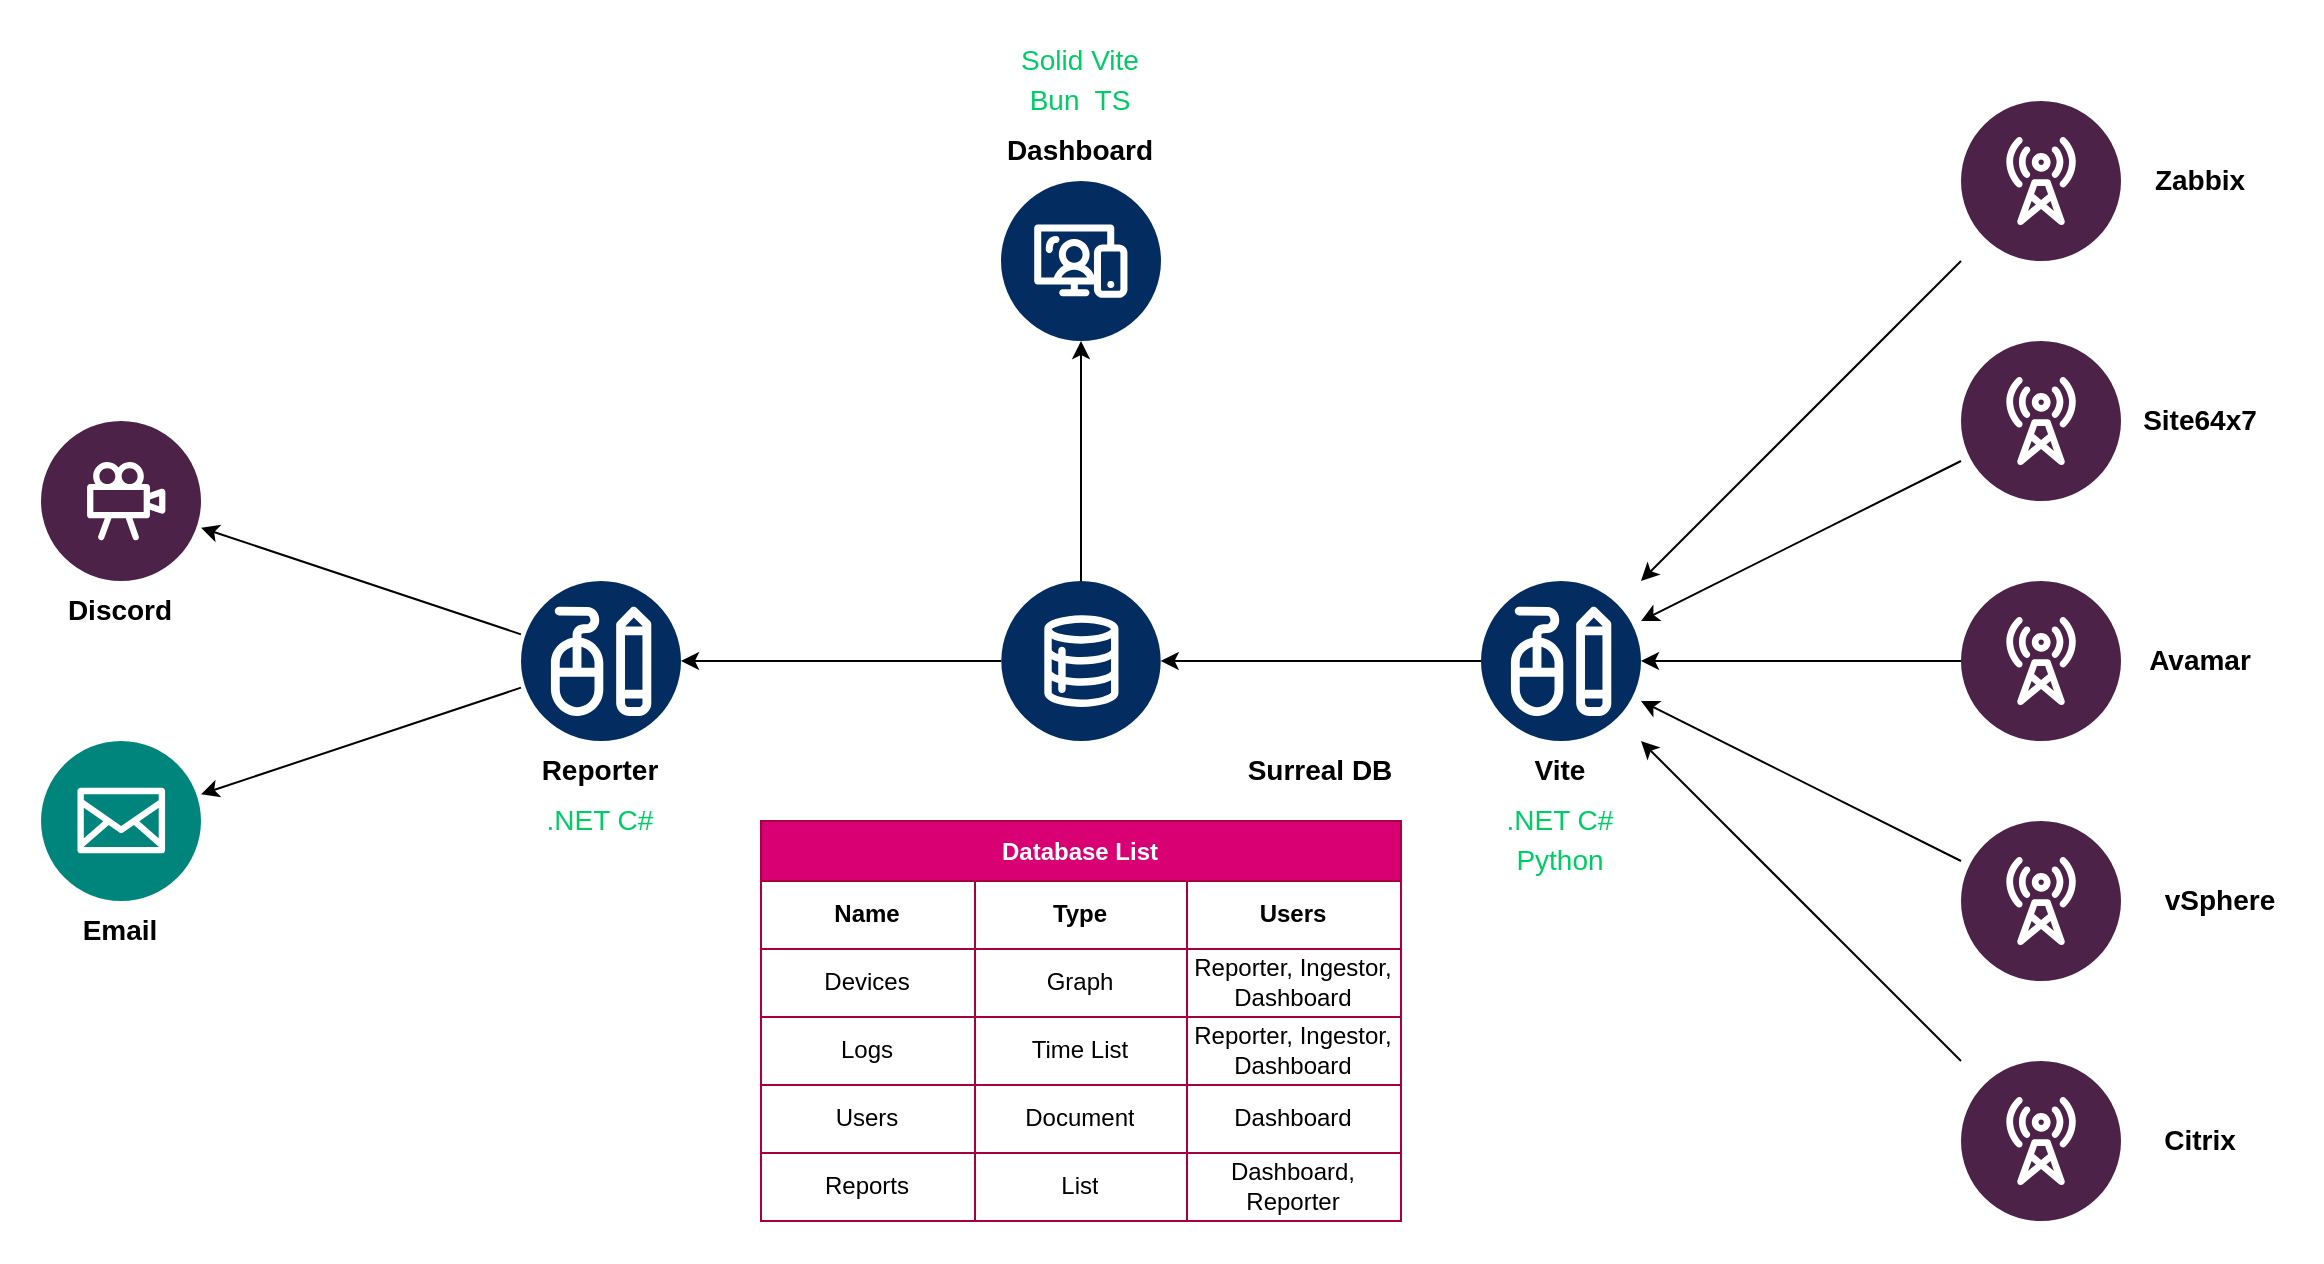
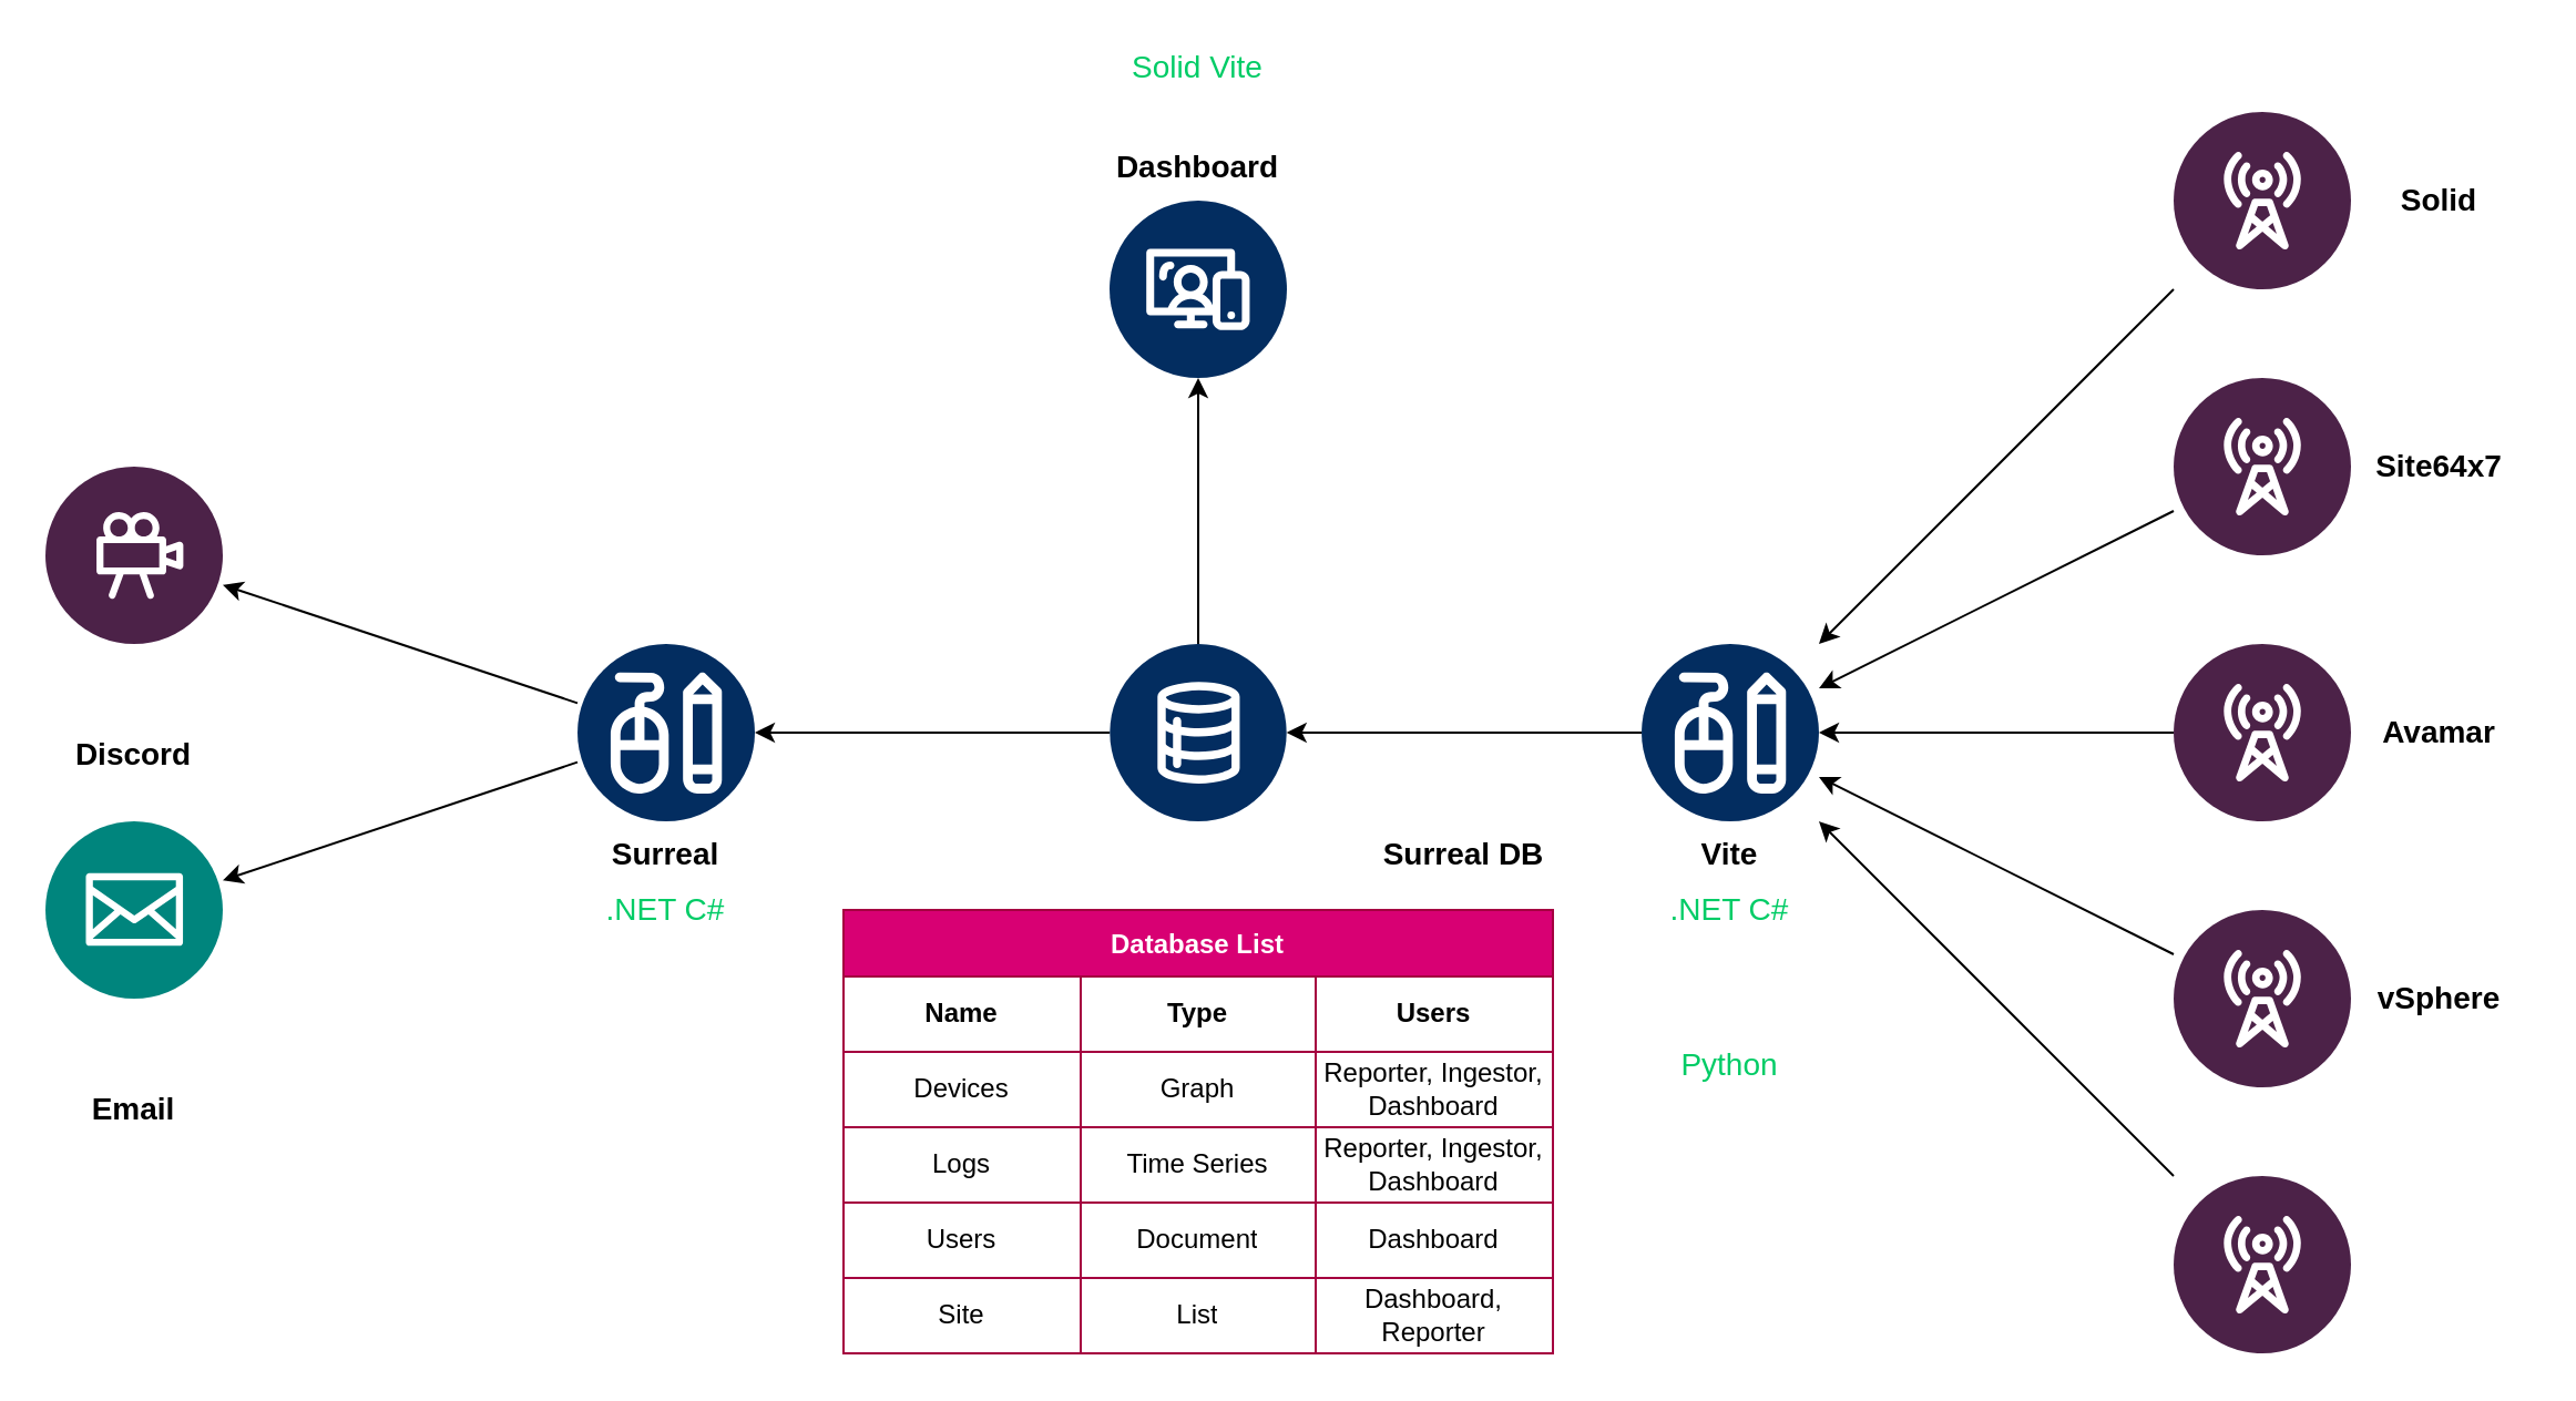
- <mxCell id="37" value="&lt;font style=&quot;font-size: 14px; color: rgb(0, 204, 102);&quot;&gt;Bun&amp;nbsp; TS&lt;/font&gt;" style="text;html=1;align=center;verticalAlign=middle;whiteSpace=wrap;rounded=0;fontColor=#00CC66;" parent="1" vertex="1"><mxGeometry x="500" y="40" width="80" height="20" as="geometry" /></mxCell>
- <mxCell id="25" value="&lt;font style=&quot;font-size: 14px;&quot;&gt;&lt;b&gt;Zabbix&lt;/b&gt;&lt;/font&gt;" style="text;html=1;align=center;verticalAlign=middle;whiteSpace=wrap;rounded=0;" parent="1" vertex="1"><mxGeometry x="1060" y="75" width="80" height="30" as="geometry" /></mxCell>
+ <mxCell id="25" value="&lt;font style=&quot;font-size: 14px;&quot;&gt;&lt;b&gt;Solid&lt;/b&gt;&lt;/font&gt;" style="text;html=1;align=center;verticalAlign=middle;whiteSpace=wrap;rounded=0;" parent="1" vertex="1"><mxGeometry x="1060" y="75" width="80" height="30" as="geometry" /></mxCell>
- <mxCell id="26" value="&lt;font style=&quot;font-size: 14px;&quot;&gt;&lt;b&gt;Discord&lt;/b&gt;&lt;/font&gt;" style="text;html=1;align=center;verticalAlign=middle;whiteSpace=wrap;rounded=0;" parent="1" vertex="1"><mxGeometry x="20" y="290" width="80" height="30" as="geometry" /></mxCell>
+ <mxCell id="26" value="&lt;font style=&quot;font-size: 14px;&quot;&gt;&lt;b&gt;Discord&lt;/b&gt;&lt;/font&gt;" style="text;html=1;align=center;verticalAlign=middle;whiteSpace=wrap;rounded=0;" parent="1" vertex="1"><mxGeometry x="20" y="325" width="80" height="30" as="geometry" /></mxCell>
- <mxCell id="27" value="&lt;font style=&quot;font-size: 14px;&quot;&gt;&lt;b&gt;Reporter&lt;/b&gt;&lt;/font&gt;" style="text;html=1;align=center;verticalAlign=middle;whiteSpace=wrap;rounded=0;" parent="1" vertex="1"><mxGeometry x="260" y="370" width="80" height="30" as="geometry" /></mxCell>
+ <mxCell id="27" value="&lt;font style=&quot;font-size: 14px;&quot;&gt;&lt;b&gt;Surreal&lt;/b&gt;&lt;/font&gt;" style="text;html=1;align=center;verticalAlign=middle;whiteSpace=wrap;rounded=0;" parent="1" vertex="1"><mxGeometry x="260" y="370" width="80" height="30" as="geometry" /></mxCell>
- <mxCell id="36" value="&lt;font style=&quot;font-size: 14px; color: rgb(0, 204, 102);&quot;&gt;Python&lt;/font&gt;" style="text;html=1;align=center;verticalAlign=middle;whiteSpace=wrap;rounded=0;fontColor=#00CC66;" parent="1" vertex="1"><mxGeometry x="740" y="420" width="80" height="20" as="geometry" /></mxCell>
+ <mxCell id="36" value="&lt;font style=&quot;font-size: 14px; color: rgb(0, 204, 102);&quot;&gt;Python&lt;/font&gt;" style="text;html=1;align=center;verticalAlign=middle;whiteSpace=wrap;rounded=0;fontColor=#00CC66;" parent="1" vertex="1"><mxGeometry x="740" y="470" width="80" height="20" as="geometry" /></mxCell>
- <mxCell id="31" value="&lt;font style=&quot;font-size: 14px;&quot;&gt;&lt;b&gt;vSphere&lt;/b&gt;&lt;/font&gt;" style="text;html=1;align=center;verticalAlign=middle;whiteSpace=wrap;rounded=0;" parent="1" vertex="1"><mxGeometry x="1070" y="435" width="80" height="30" as="geometry" /></mxCell>
+ <mxCell id="31" value="&lt;font style=&quot;font-size: 14px;&quot;&gt;&lt;b&gt;vSphere&lt;/b&gt;&lt;/font&gt;" style="text;html=1;align=center;verticalAlign=middle;whiteSpace=wrap;rounded=0;" parent="1" vertex="1"><mxGeometry x="1060" y="435" width="80" height="30" as="geometry" /></mxCell>
- <mxCell id="28" value="&lt;font style=&quot;font-size: 14px;&quot;&gt;&lt;b&gt;Email&lt;/b&gt;&lt;/font&gt;" style="text;html=1;align=center;verticalAlign=middle;whiteSpace=wrap;rounded=0;" parent="1" vertex="1"><mxGeometry x="20" y="450" width="80" height="30" as="geometry" /></mxCell>
+ <mxCell id="28" value="&lt;font style=&quot;font-size: 14px;&quot;&gt;&lt;b&gt;Email&lt;/b&gt;&lt;/font&gt;" style="text;html=1;align=center;verticalAlign=middle;whiteSpace=wrap;rounded=0;" parent="1" vertex="1"><mxGeometry x="20" y="485" width="80" height="30" as="geometry" /></mxCell>
- <mxCell id="50" value="Time List" style="shape=partialRectangle;html=1;whiteSpace=wrap;connectable=0;strokeColor=inherit;overflow=hidden;fillColor=none;top=0;left=0;bottom=0;right=0;pointerEvents=1;" vertex="1" parent="48"><mxGeometry x="107" width="106" height="34" as="geometry"><mxRectangle width="106" height="34" as="alternateBounds" /></mxGeometry></mxCell>
+ <mxCell id="50" value="Time Series" style="shape=partialRectangle;html=1;whiteSpace=wrap;connectable=0;strokeColor=inherit;overflow=hidden;fillColor=none;top=0;left=0;bottom=0;right=0;pointerEvents=1;" vertex="1" parent="48"><mxGeometry x="107" width="106" height="34" as="geometry"><mxRectangle width="106" height="34" as="alternateBounds" /></mxGeometry></mxCell>
- <mxCell id="30" value="&lt;font style=&quot;font-size: 14px;&quot;&gt;&lt;b&gt;Citrix&lt;/b&gt;&lt;/font&gt;" style="text;html=1;align=center;verticalAlign=middle;whiteSpace=wrap;rounded=0;" parent="1" vertex="1"><mxGeometry x="1060" y="555" width="80" height="30" as="geometry" /></mxCell>
- <mxCell id="57" value="Reports" style="shape=partialRectangle;html=1;whiteSpace=wrap;connectable=0;strokeColor=inherit;overflow=hidden;fillColor=none;top=0;left=0;bottom=0;right=0;pointerEvents=1;" vertex="1" parent="56"><mxGeometry width="107" height="34" as="geometry"><mxRectangle width="107" height="34" as="alternateBounds" /></mxGeometry></mxCell>
+ <mxCell id="57" value="Site" style="shape=partialRectangle;html=1;whiteSpace=wrap;connectable=0;strokeColor=inherit;overflow=hidden;fillColor=none;top=0;left=0;bottom=0;right=0;pointerEvents=1;" vertex="1" parent="56"><mxGeometry width="107" height="34" as="geometry"><mxRectangle width="107" height="34" as="alternateBounds" /></mxGeometry></mxCell>
